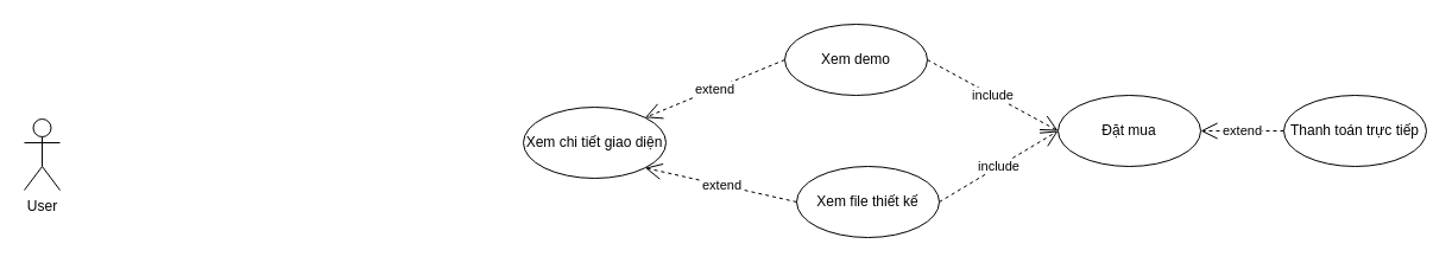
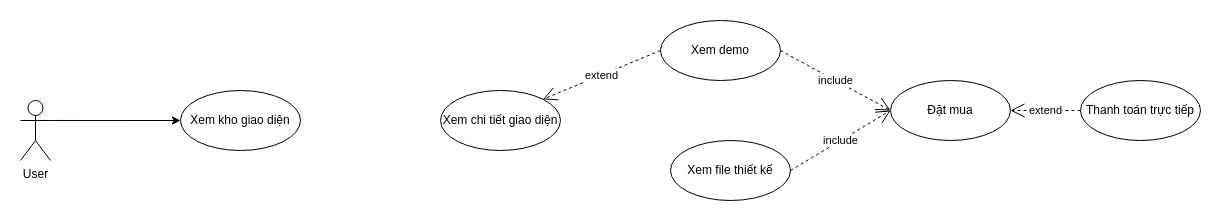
+ <mxCell id="10" value="" style="endArrow=classic;html=1;exitX=1;exitY=0.333;exitDx=0;exitDy=0;exitPerimeter=0;entryX=0;entryY=0.5;entryDx=0;entryDy=0;" edge="1" parent="1" source="2" target="3"><mxGeometry width="50" height="50" relative="1" as="geometry"><mxPoint x="500" y="160" as="sourcePoint" /><mxPoint x="550" y="110" as="targetPoint" /></mxGeometry></mxCell>
+ <mxCell id="3" value="Xem kho giao diện" style="ellipse;whiteSpace=wrap;html=1;" vertex="1" parent="1"><mxGeometry x="180" y="90" width="120" height="60" as="geometry" /></mxCell>
- <mxCell id="12" value="extend" style="endArrow=open;endSize=12;dashed=1;html=1;exitX=0;exitY=0.5;exitDx=0;exitDy=0;entryX=1;entryY=1;entryDx=0;entryDy=0;" edge="1" parent="1" source="11" target="4"><mxGeometry width="160" relative="1" as="geometry"><mxPoint x="670" y="60" as="sourcePoint" /><mxPoint x="552.426" y="108.787" as="targetPoint" /></mxGeometry></mxCell>
